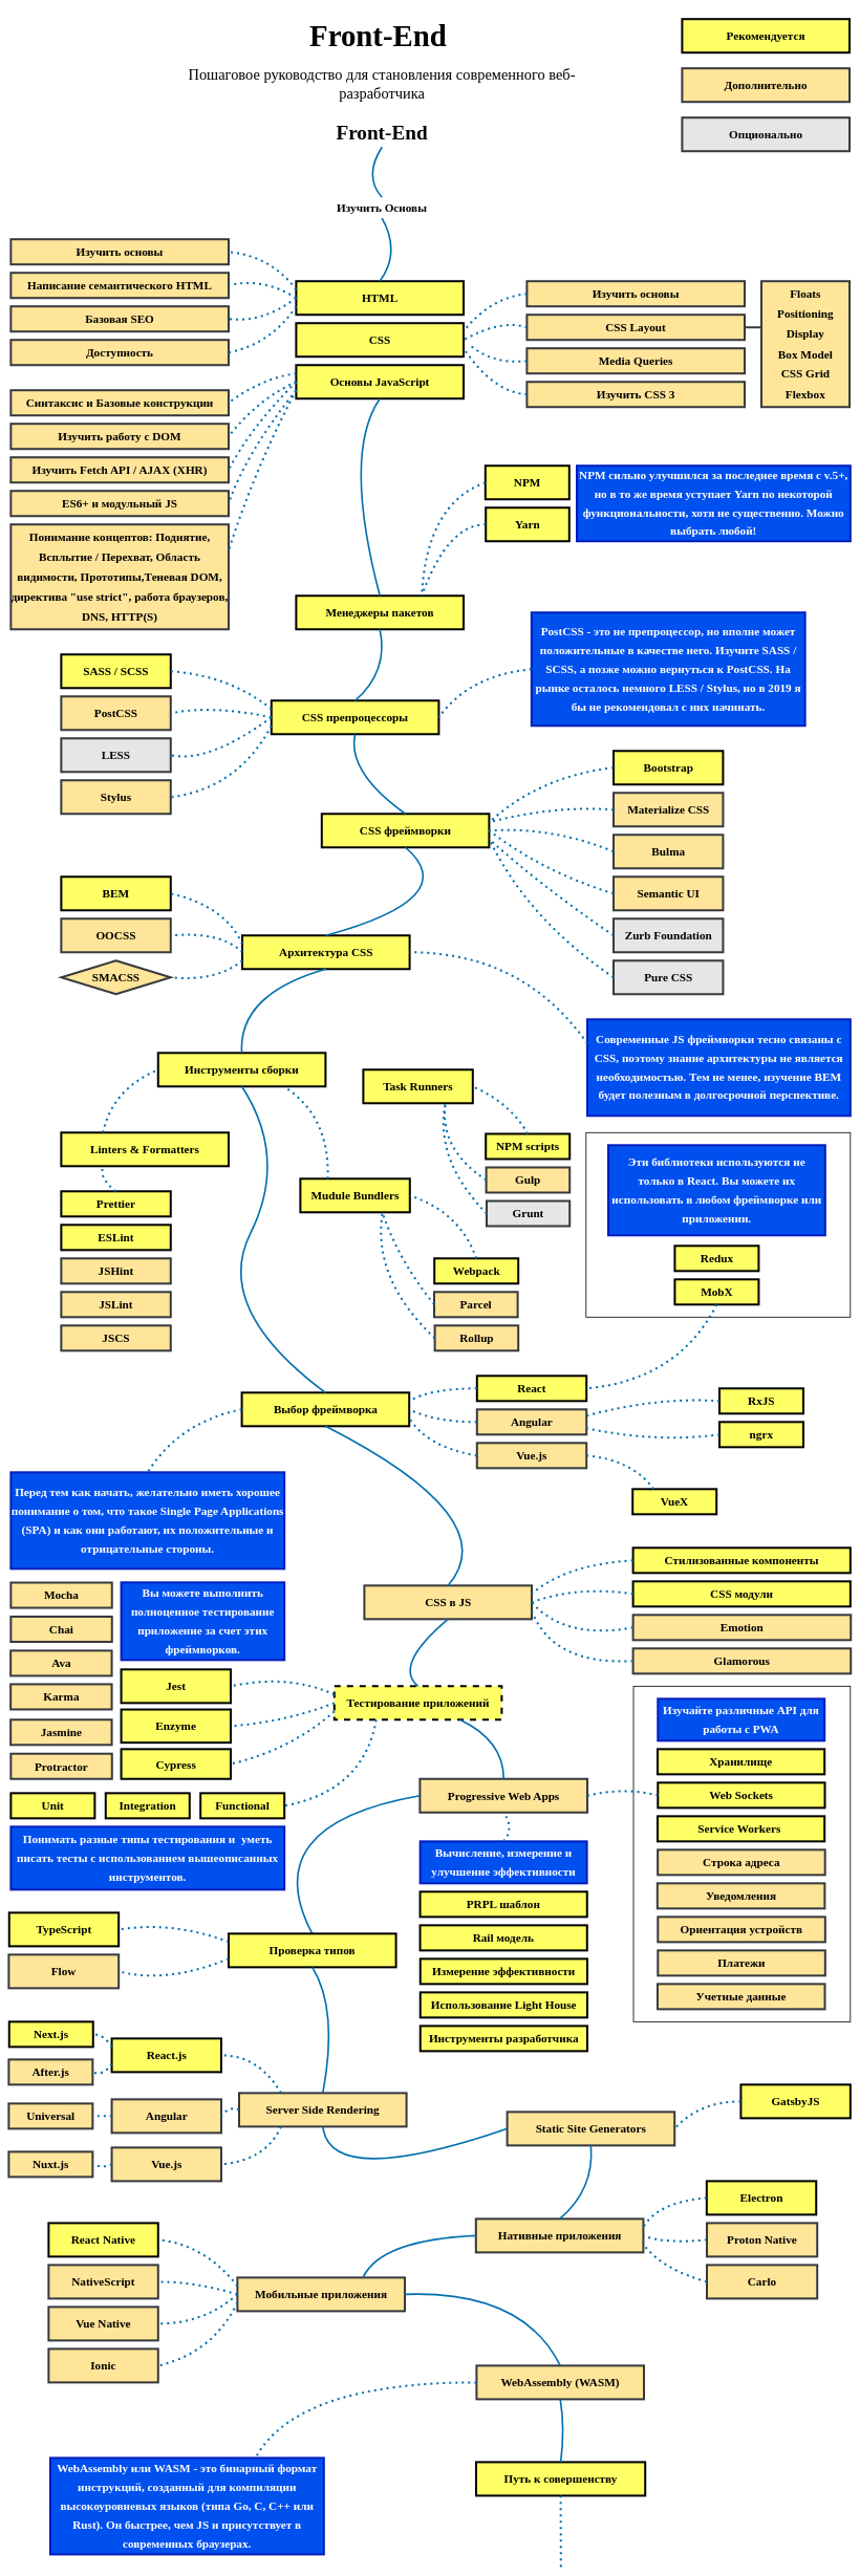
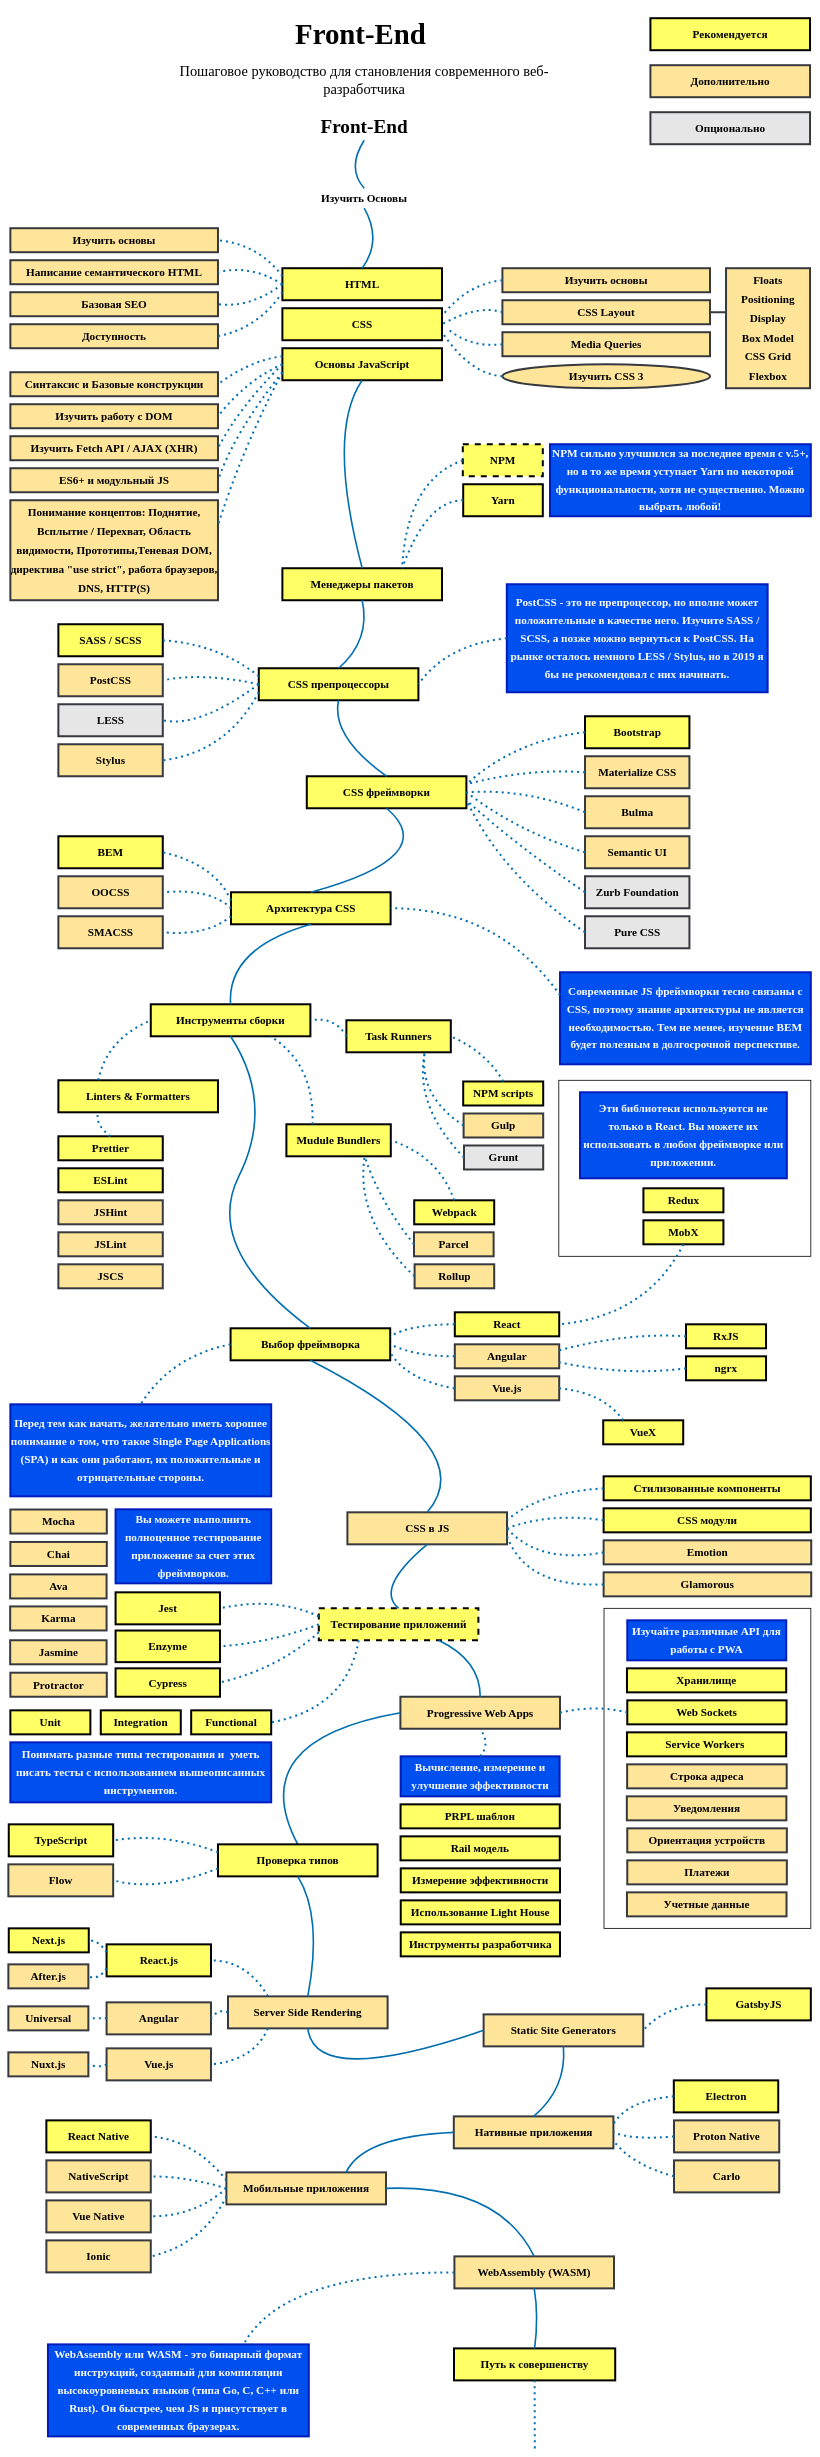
- <mxCell id="26" value="Изучить CSS 3" style="rounded=0;whiteSpace=wrap;html=1;fontFamily=Comic Sans MS;fontSize=28;strokeWidth=5;fillColor=#FFE599;fontStyle=1;glass=0;perimeterSpacing=0;strokeColor=#36393d;" parent="1" vertex="1"><mxGeometry x="1255" y="910" width="519" height="60" as="geometry" /></mxCell>
+ <mxCell id="26" value="Изучить CSS 3" style="ellipse;whiteSpace=wrap;html=1;fontFamily=Comic Sans MS;fontSize=28;strokeWidth=5;fillColor=#FFE599;fontStyle=1;glass=0;perimeterSpacing=0;strokeColor=#36393d;" parent="1" vertex="1"><mxGeometry x="1255" y="910" width="519" height="60" as="geometry" /></mxCell>
- <mxCell id="46" value="NPM" style="rounded=0;whiteSpace=wrap;html=1;fontFamily=Comic Sans MS;fontSize=28;strokeWidth=5;fillColor=#FFFF66;fontStyle=1;glass=0;perimeterSpacing=0;gradientColor=none;" parent="1" vertex="1"><mxGeometry x="1156" y="1110" width="200" height="80" as="geometry" /></mxCell>
+ <mxCell id="46" value="NPM" style="rounded=0;whiteSpace=wrap;html=1;fontFamily=Comic Sans MS;fontSize=28;strokeWidth=5;fillColor=#FFFF66;fontStyle=1;glass=0;perimeterSpacing=0;gradientColor=none;dashed=1;" parent="1" vertex="1"><mxGeometry x="1156" y="1110" width="200" height="80" as="geometry" /></mxCell>
- <mxCell id="81" value="SMACSS" style="rhombus;whiteSpace=wrap;html=1;fontFamily=Comic Sans MS;fontSize=28;strokeWidth=5;fillColor=#FFE599;fontStyle=1;glass=0;perimeterSpacing=0;strokeColor=#36393d;" parent="1" vertex="1"><mxGeometry x="145" y="2290" width="261" height="80" as="geometry" /></mxCell>
+ <mxCell id="81" value="SMACSS" style="rounded=0;whiteSpace=wrap;html=1;fontFamily=Comic Sans MS;fontSize=28;strokeWidth=5;fillColor=#FFE599;fontStyle=1;glass=0;perimeterSpacing=0;strokeColor=#36393d;" parent="1" vertex="1"><mxGeometry x="145" y="2290" width="261" height="80" as="geometry" /></mxCell>
+ <mxCell id="91" value="" style="curved=1;endArrow=none;html=1;fontFamily=Comic Sans MS;fontSize=48;strokeWidth=5;endFill=0;fillColor=#1ba1e2;strokeColor=#006EAF;entryX=1;entryY=0.5;entryDx=0;entryDy=0;shadow=0;exitX=0;exitY=0.5;exitDx=0;exitDy=0;dashed=1;dashPattern=1 2;startArrow=none;startFill=0;" parent="1" source="88" target="87" edge="1"><mxGeometry width="50" height="50" relative="1" as="geometry"><mxPoint x="944.833" y="2530.333" as="sourcePoint" /><mxPoint x="774.833" y="2570.333" as="targetPoint" /><Array as="points"><mxPoint x="836" y="2540" /></Array></mxGeometry></mxCell>
